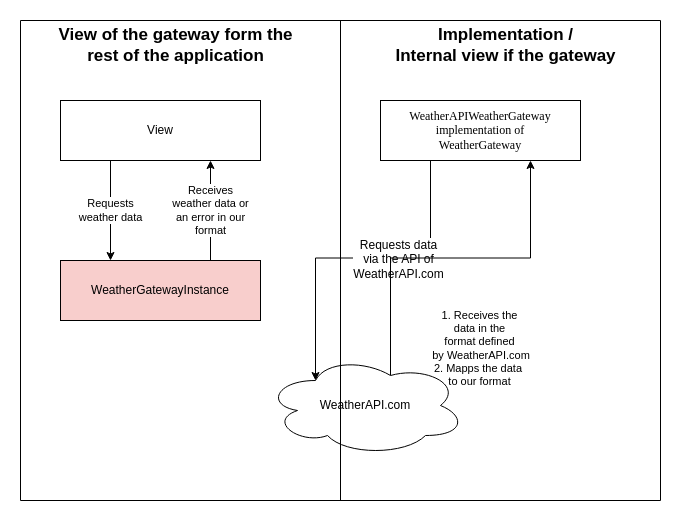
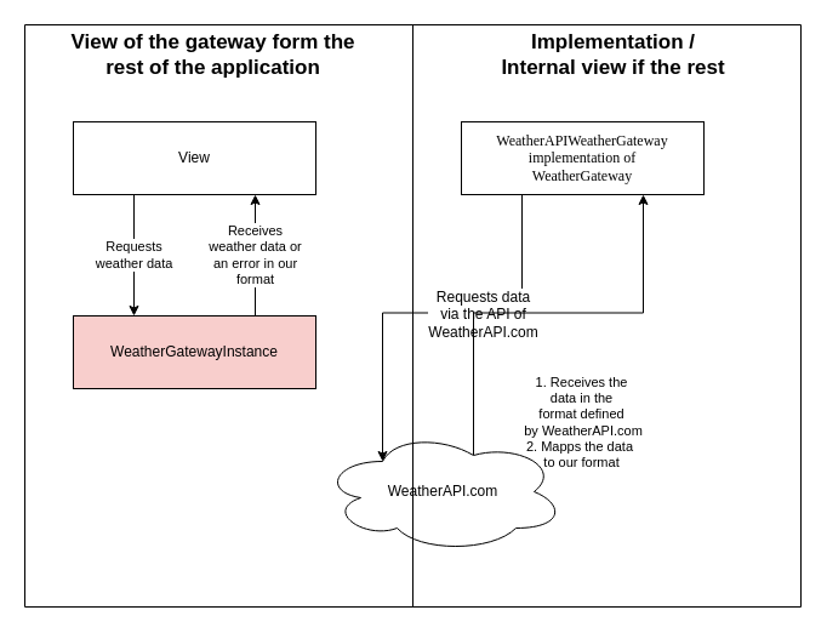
- <mxCell id="14" value="&lt;span style=&quot;font-size: 17px&quot;&gt;&lt;b&gt;Implementation /&lt;br&gt;Internal view if the gateway&lt;br&gt;&lt;/b&gt;&lt;/span&gt;" style="text;html=1;align=center;verticalAlign=middle;resizable=0;points=[];;autosize=1;" vertex="1" parent="1"><mxGeometry x="385" y="30" width="240" height="30" as="geometry" /></mxCell>
+ <mxCell id="14" value="&lt;span style=&quot;font-size: 17px&quot;&gt;&lt;b&gt;Implementation /&lt;br&gt;Internal view if the rest&lt;br&gt;&lt;/b&gt;&lt;/span&gt;" style="text;html=1;align=center;verticalAlign=middle;resizable=0;points=[];;autosize=1;" vertex="1" parent="1"><mxGeometry x="385" y="30" width="240" height="30" as="geometry" /></mxCell>
